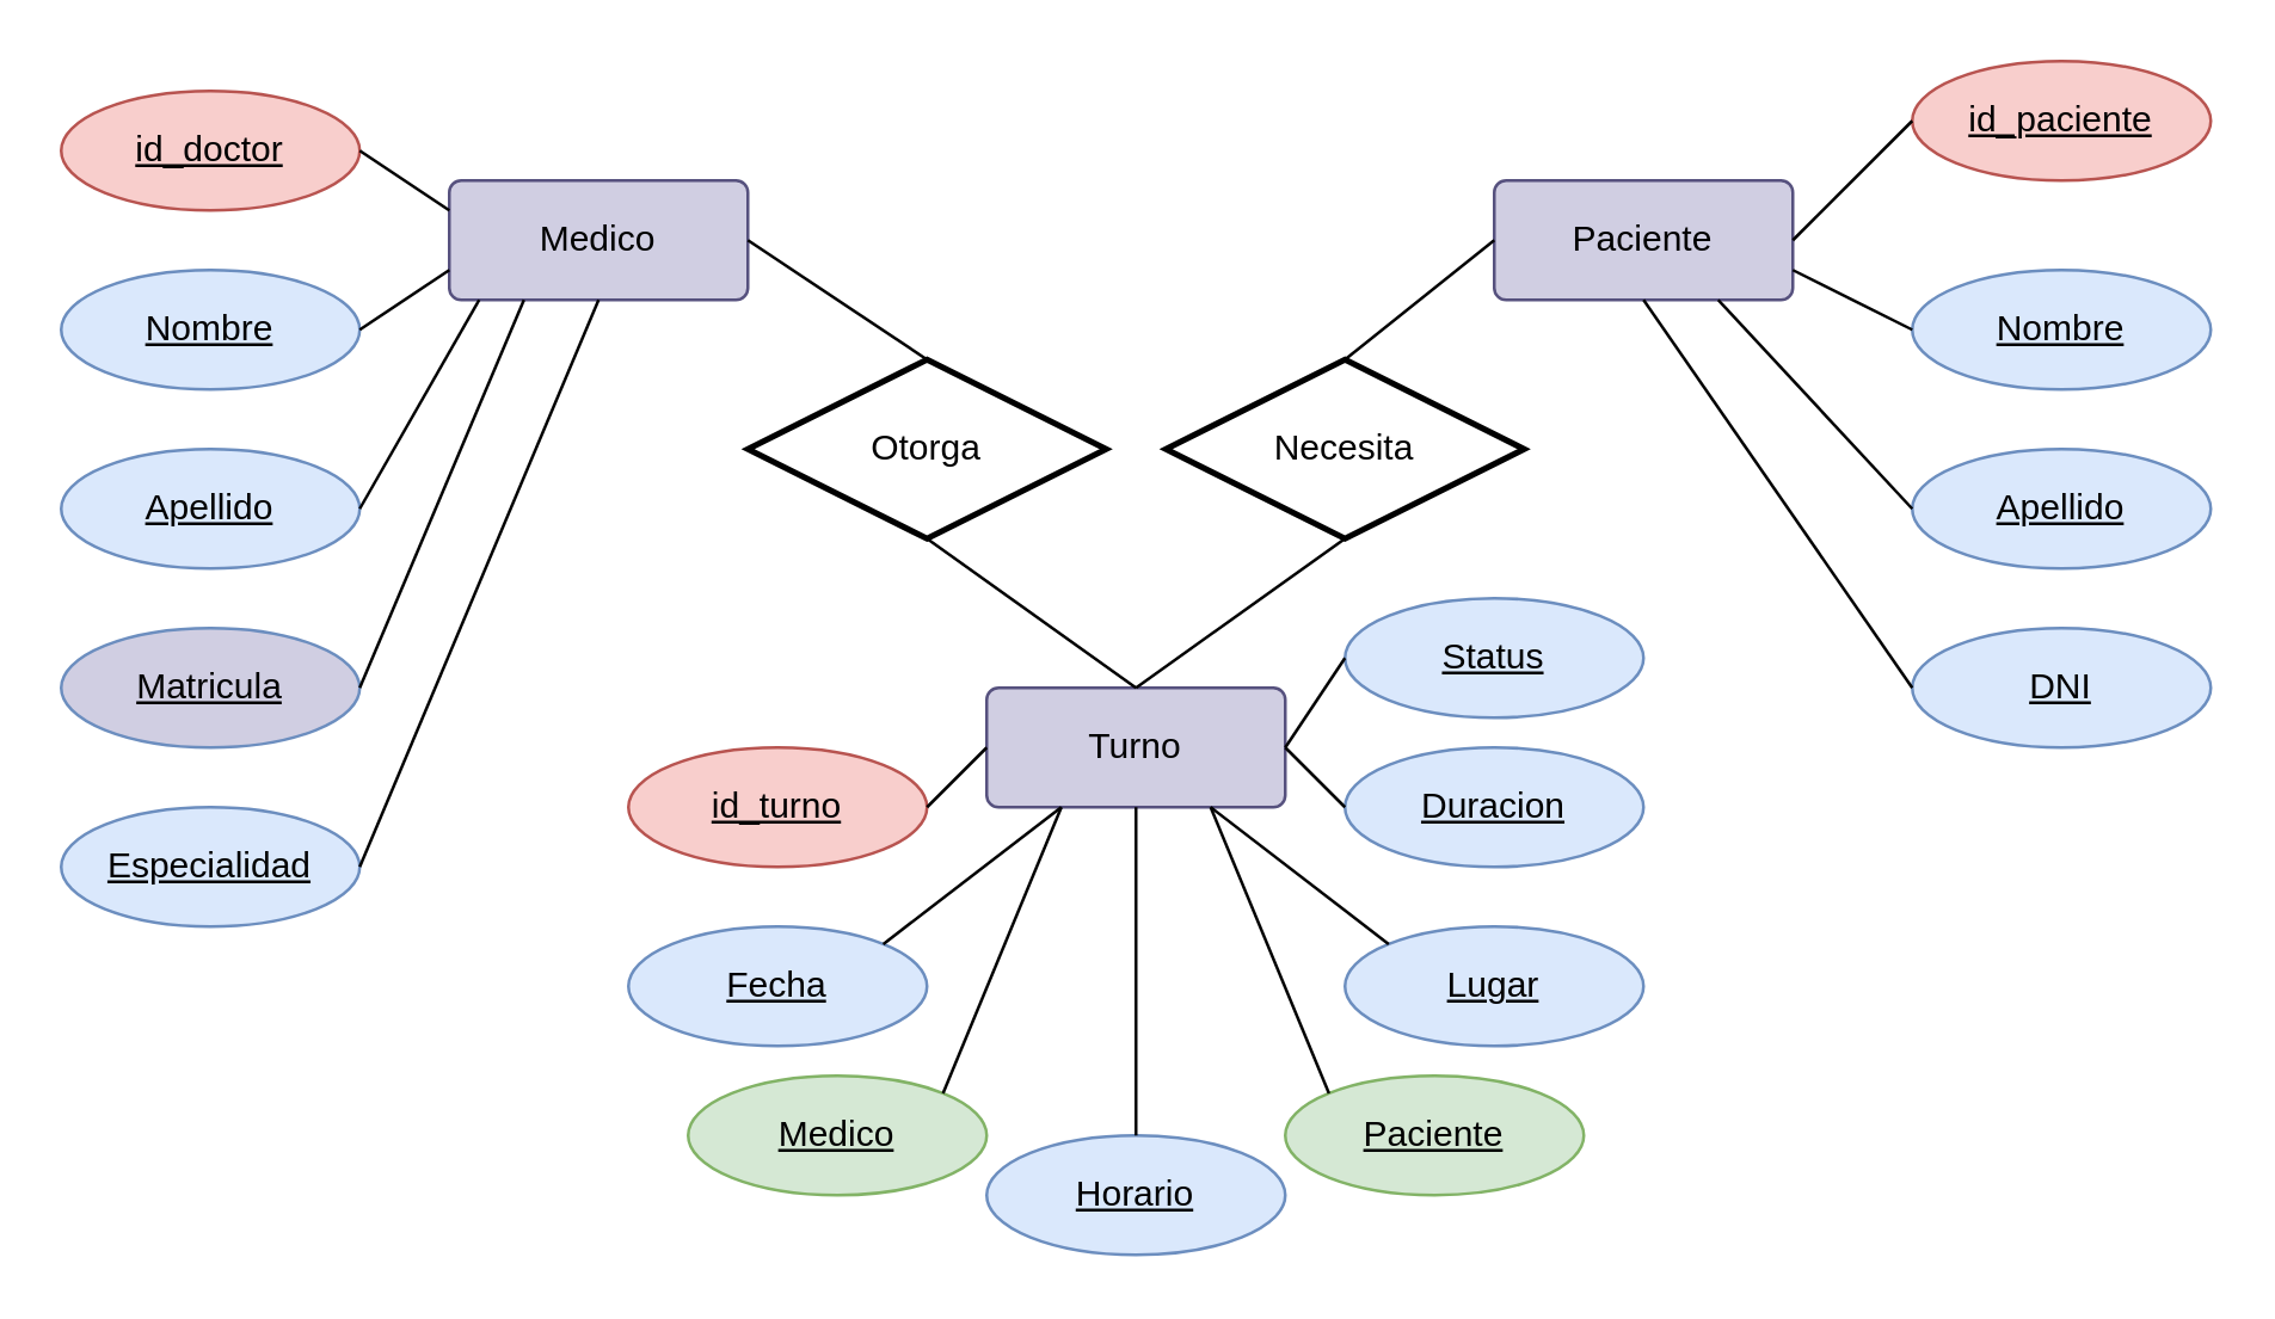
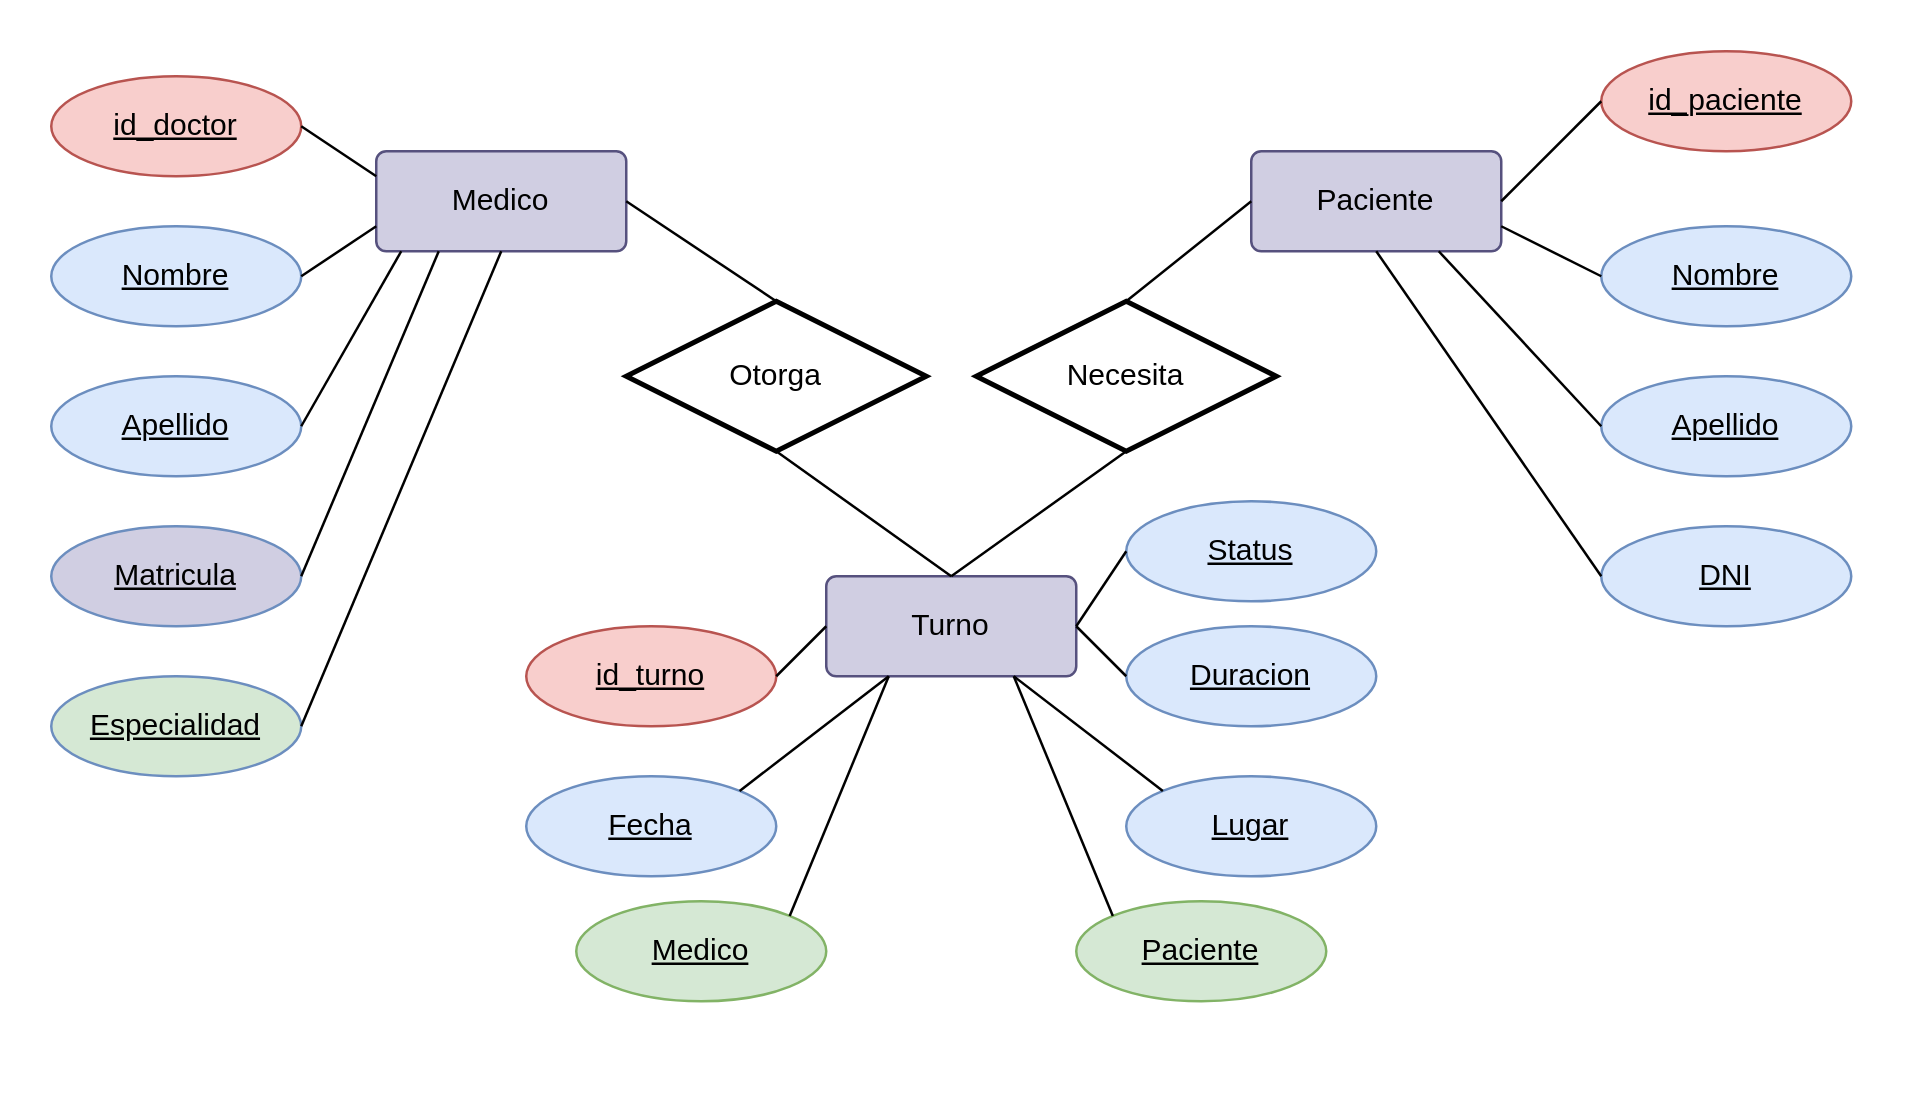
- <mxCell id="9" value="Especialidad" style="ellipse;whiteSpace=wrap;html=1;align=center;fontStyle=4;fillColor=#dae8fc;strokeColor=#6c8ebf;" parent="1" vertex="1"><mxGeometry x="20" y="270" width="100" height="40" as="geometry" /></mxCell>
+ <mxCell id="9" value="Especialidad" style="ellipse;whiteSpace=wrap;html=1;align=center;fontStyle=4;fillColor=#d5e8d4;strokeColor=#6c8ebf;" parent="1" vertex="1"><mxGeometry x="20" y="270" width="100" height="40" as="geometry" /></mxCell>
- <mxCell id="30" value="" style="endArrow=none;html=1;rounded=0;entryX=0.5;entryY=1;entryDx=0;entryDy=0;exitX=0.5;exitY=0;exitDx=0;exitDy=0;" parent="1" source="25" target="4" edge="1"><mxGeometry width="50" height="50" relative="1" as="geometry"><mxPoint x="330" y="290" as="sourcePoint" /><mxPoint x="350" y="270" as="targetPoint" /></mxGeometry></mxCell>
- <mxCell id="25" value="Horario" style="ellipse;whiteSpace=wrap;html=1;align=center;fontStyle=4;fillColor=#dae8fc;strokeColor=#6c8ebf;" parent="1" vertex="1"><mxGeometry x="330" y="380" width="100" height="40" as="geometry" /></mxCell>
